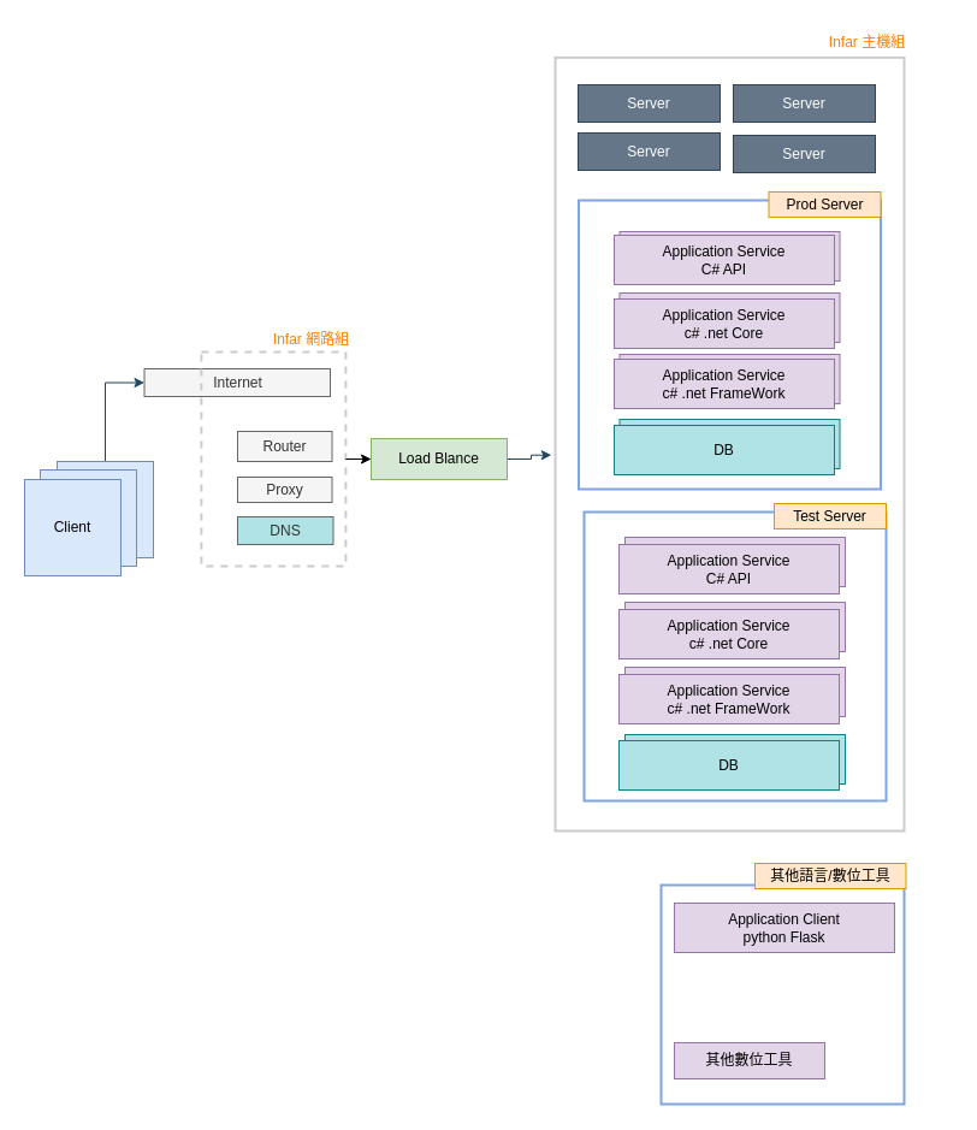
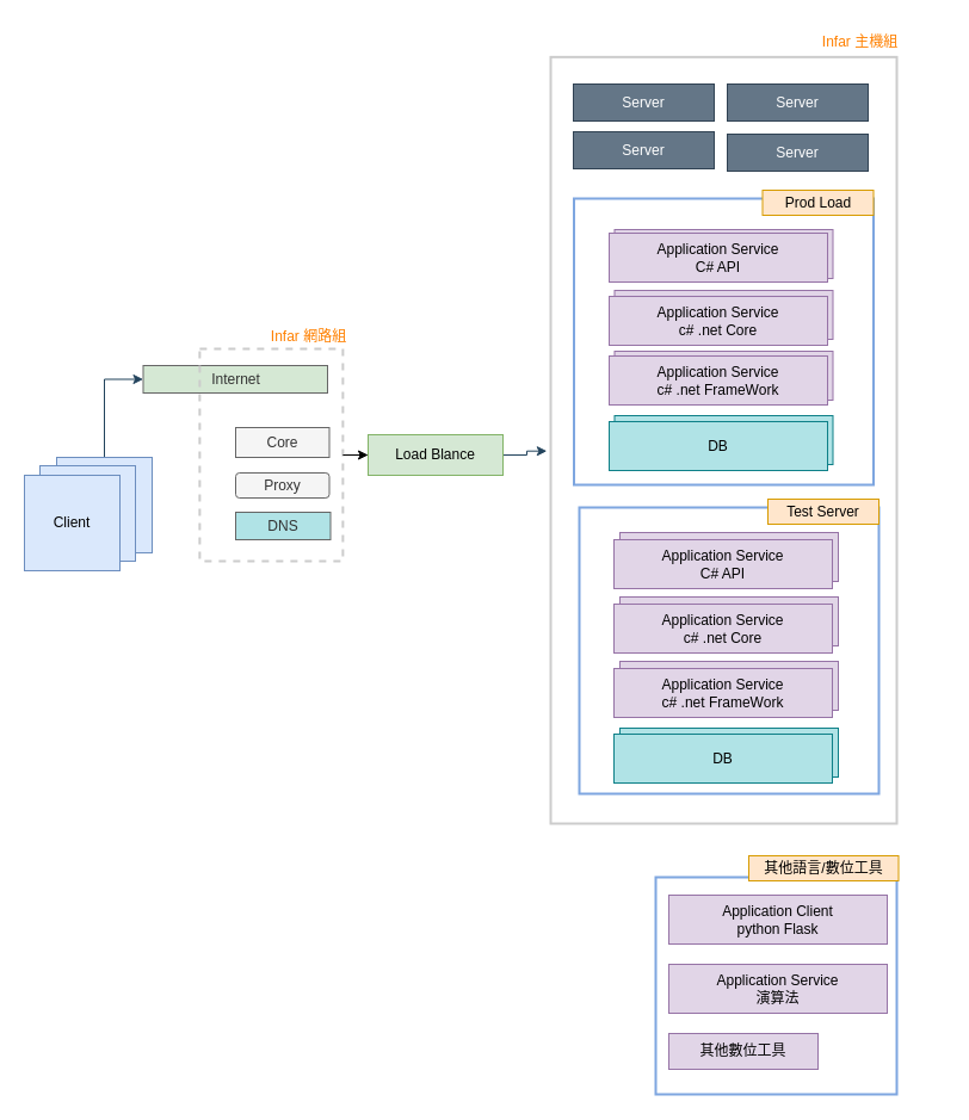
- <mxCell id="41" value="Prod Server" style="whiteSpace=wrap;html=1;strokeColor=#d79b00;fillColor=#ffe6cc;" parent="39" vertex="1"><mxGeometry x="158" width="93" height="21" as="geometry" /></mxCell>
+ <mxCell id="41" value="Prod Load" style="whiteSpace=wrap;html=1;strokeColor=#d79b00;fillColor=#ffe6cc;" parent="39" vertex="1"><mxGeometry x="158" width="93" height="21" as="geometry" /></mxCell>
- <mxCell id="22" value="Internet" style="whiteSpace=wrap;html=1;fillColor=#f5f5f5;strokeColor=#666666;labelBackgroundColor=none;fontColor=#333333;" parent="1" vertex="1"><mxGeometry x="119.5" y="306" width="154.5" height="23" as="geometry" /></mxCell>
+ <mxCell id="22" value="Internet" style="whiteSpace=wrap;html=1;fillColor=#d5e8d4;strokeColor=#666666;labelBackgroundColor=none;fontColor=#333333;" parent="1" vertex="1"><mxGeometry x="119.5" y="306" width="154.5" height="23" as="geometry" /></mxCell>
- <mxCell id="23" value="Router" style="whiteSpace=wrap;html=1;labelBackgroundColor=none;fillColor=#f5f5f5;strokeColor=#666666;fontColor=#333333;" parent="1" vertex="1"><mxGeometry x="197" y="358" width="78.5" height="25" as="geometry" /></mxCell>
+ <mxCell id="23" value="Core" style="whiteSpace=wrap;html=1;labelBackgroundColor=none;fillColor=#f5f5f5;strokeColor=#666666;fontColor=#333333;" parent="1" vertex="1"><mxGeometry x="197" y="358" width="78.5" height="25" as="geometry" /></mxCell>
- <mxCell id="24" value="Proxy" style="whiteSpace=wrap;html=1;labelBackgroundColor=none;fillColor=#f5f5f5;strokeColor=#666666;fontColor=#333333;" parent="1" vertex="1"><mxGeometry x="197" y="396" width="78.5" height="21" as="geometry" /></mxCell>
+ <mxCell id="24" value="Proxy" style="whiteSpace=wrap;html=1;labelBackgroundColor=none;fillColor=#f5f5f5;strokeColor=#666666;fontColor=#333333;rounded=1;" parent="1" vertex="1"><mxGeometry x="197" y="396" width="78.5" height="21" as="geometry" /></mxCell>
+ <mxCell id="36" value="Application Service&lt;br&gt;演算法" style="whiteSpace=wrap;html=1;strokeColor=#9673a6;fillColor=#e1d5e7;" parent="33" vertex="1"><mxGeometry x="11" y="91" width="183" height="41" as="geometry" /></mxCell>
